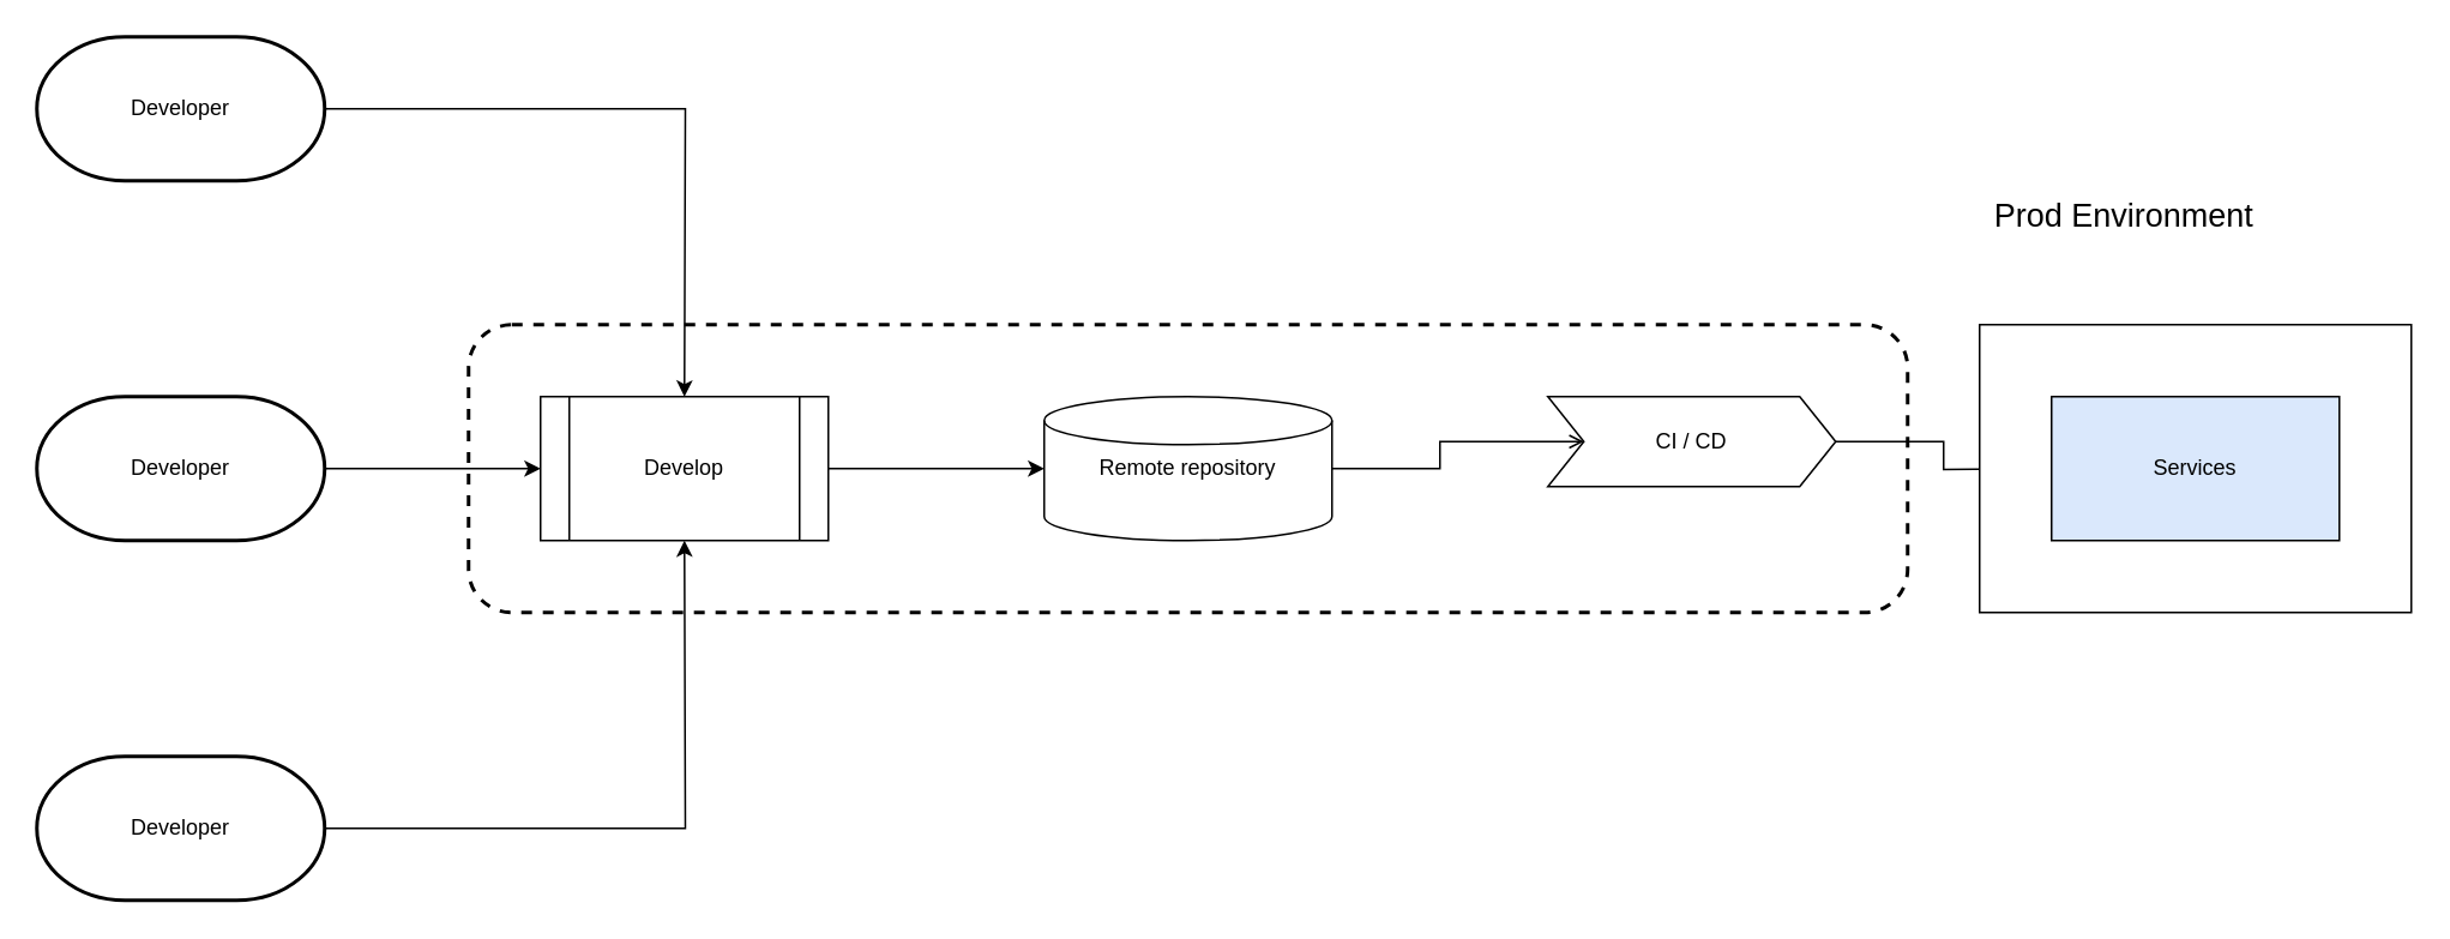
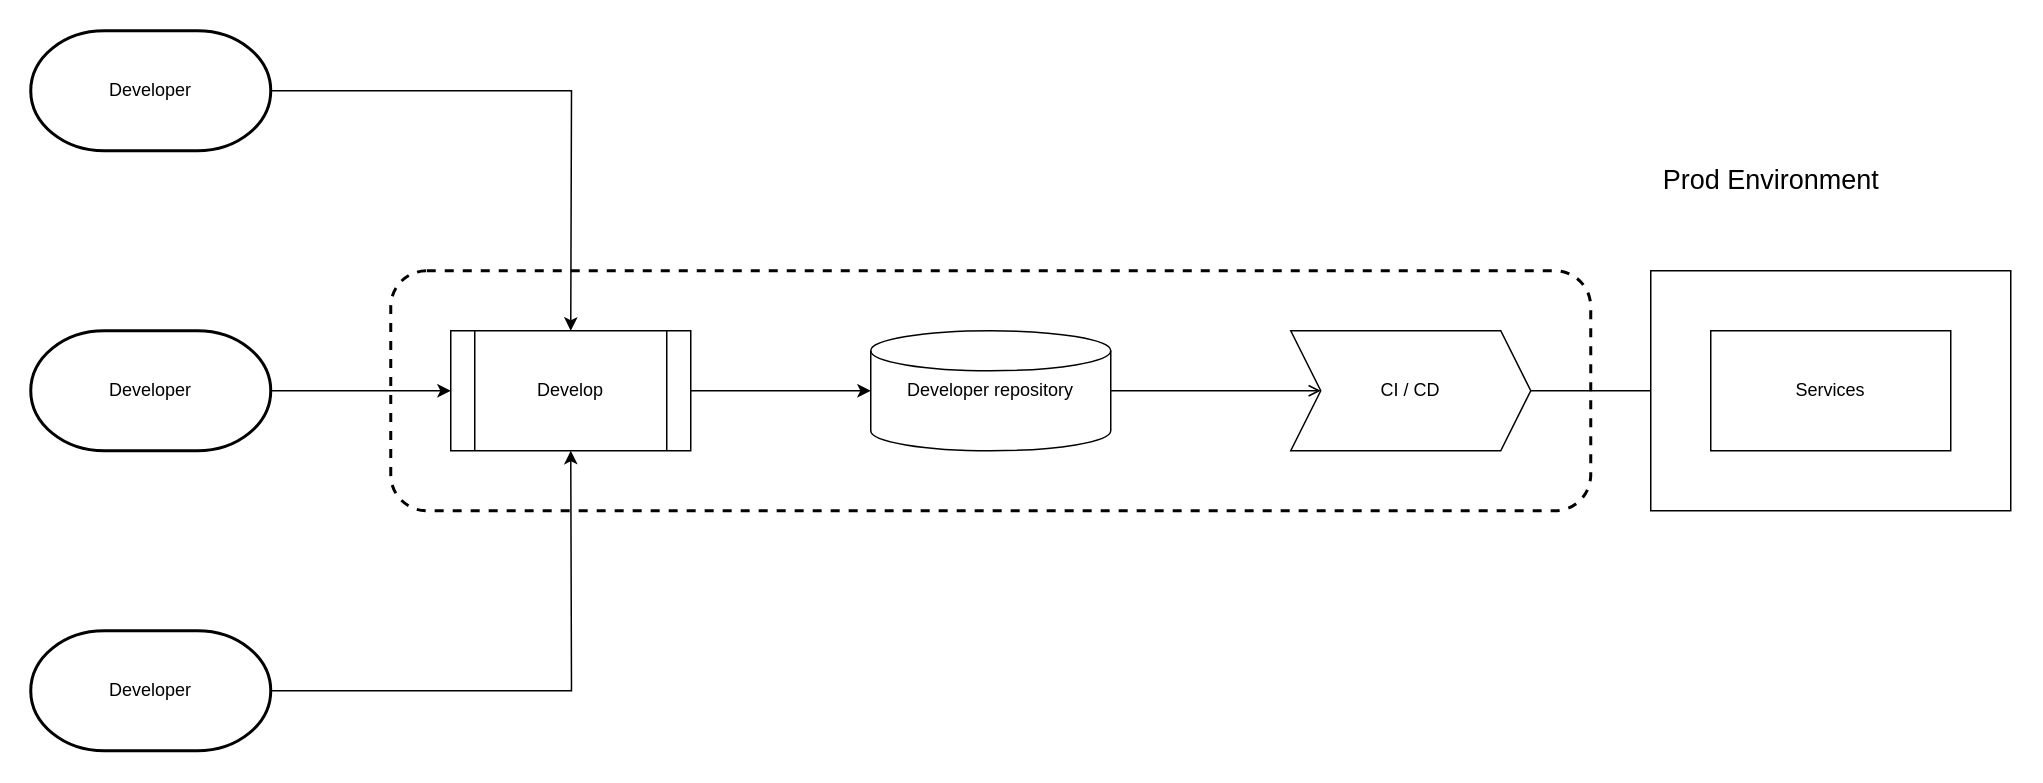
- <mxCell id="12" value="CI /&amp;nbsp;&lt;span style=&quot;background-color: initial;&quot;&gt;CD&lt;/span&gt;" style="shape=step;perimeter=stepPerimeter;whiteSpace=wrap;html=1;fixedSize=1;" parent="1" vertex="1"><mxGeometry x="860" y="220" width="160" height="50" as="geometry" /></mxCell>
+ <mxCell id="12" value="CI /&amp;nbsp;&lt;span style=&quot;background-color: initial;&quot;&gt;CD&lt;/span&gt;" style="shape=step;perimeter=stepPerimeter;whiteSpace=wrap;html=1;fixedSize=1;" parent="1" vertex="1"><mxGeometry x="860" y="220" width="160" height="80" as="geometry" /></mxCell>
- <mxCell id="7" value="Remote repository" style="strokeWidth=1;html=1;shape=mxgraph.flowchart.database;whiteSpace=wrap;" parent="1" vertex="1"><mxGeometry x="580" y="220" width="160" height="80" as="geometry" /></mxCell>
+ <mxCell id="7" value="Developer repository" style="strokeWidth=1;html=1;shape=mxgraph.flowchart.database;whiteSpace=wrap;" parent="1" vertex="1"><mxGeometry x="580" y="220" width="160" height="80" as="geometry" /></mxCell>
- <mxCell id="17" value="Services" style="rounded=0;whiteSpace=wrap;html=1;fillColor=#dae8fc;" parent="1" vertex="1"><mxGeometry x="1140" y="220" width="160" height="80" as="geometry" /></mxCell>
+ <mxCell id="17" value="Services" style="rounded=0;whiteSpace=wrap;html=1;" parent="1" vertex="1"><mxGeometry x="1140" y="220" width="160" height="80" as="geometry" /></mxCell>
